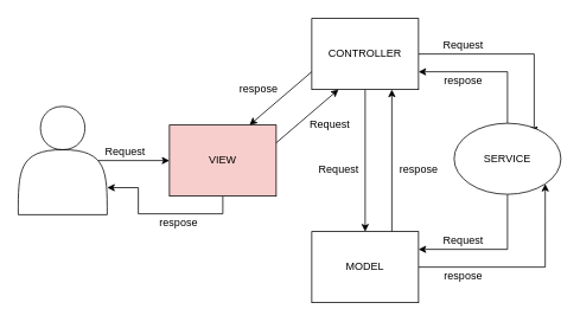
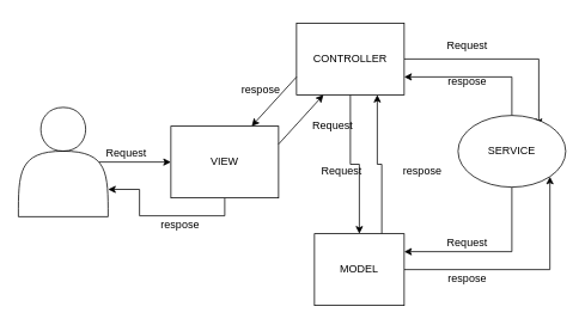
- <mxCell id="6" value="CONTROLLER" style="rounded=0;whiteSpace=wrap;html=1;" vertex="1" parent="1"><mxGeometry x="350" y="20" width="120" height="80" as="geometry" /></mxCell>
+ <mxCell id="6" value="CONTROLLER" style="rounded=0;whiteSpace=wrap;html=1;" vertex="1" parent="1"><mxGeometry x="330" y="25" width="120" height="80" as="geometry" /></mxCell>
- <mxCell id="12" value="SERVICE" style="ellipse;whiteSpace=wrap;html=1;" vertex="1" parent="1"><mxGeometry x="510" y="138" width="120" height="80" as="geometry" /></mxCell>
+ <mxCell id="12" value="SERVICE" style="ellipse;whiteSpace=wrap;html=1;" vertex="1" parent="1"><mxGeometry x="510" y="128" width="120" height="80" as="geometry" /></mxCell>
- <mxCell id="3" value="VIEW" style="rounded=0;whiteSpace=wrap;html=1;fillColor=#f8cecc;" vertex="1" parent="1"><mxGeometry x="190" y="140" width="120" height="80" as="geometry" /></mxCell>
+ <mxCell id="3" value="VIEW" style="rounded=0;whiteSpace=wrap;html=1;" vertex="1" parent="1"><mxGeometry x="190" y="140" width="120" height="80" as="geometry" /></mxCell>
- <mxCell id="9" value="MODEL" style="rounded=0;whiteSpace=wrap;html=1;" vertex="1" parent="1"><mxGeometry x="350" y="260" width="120" height="80" as="geometry" /></mxCell>
+ <mxCell id="9" value="MODEL" style="rounded=0;whiteSpace=wrap;html=1;" vertex="1" parent="1"><mxGeometry x="350" y="260" width="100" height="80" as="geometry" /></mxCell>
